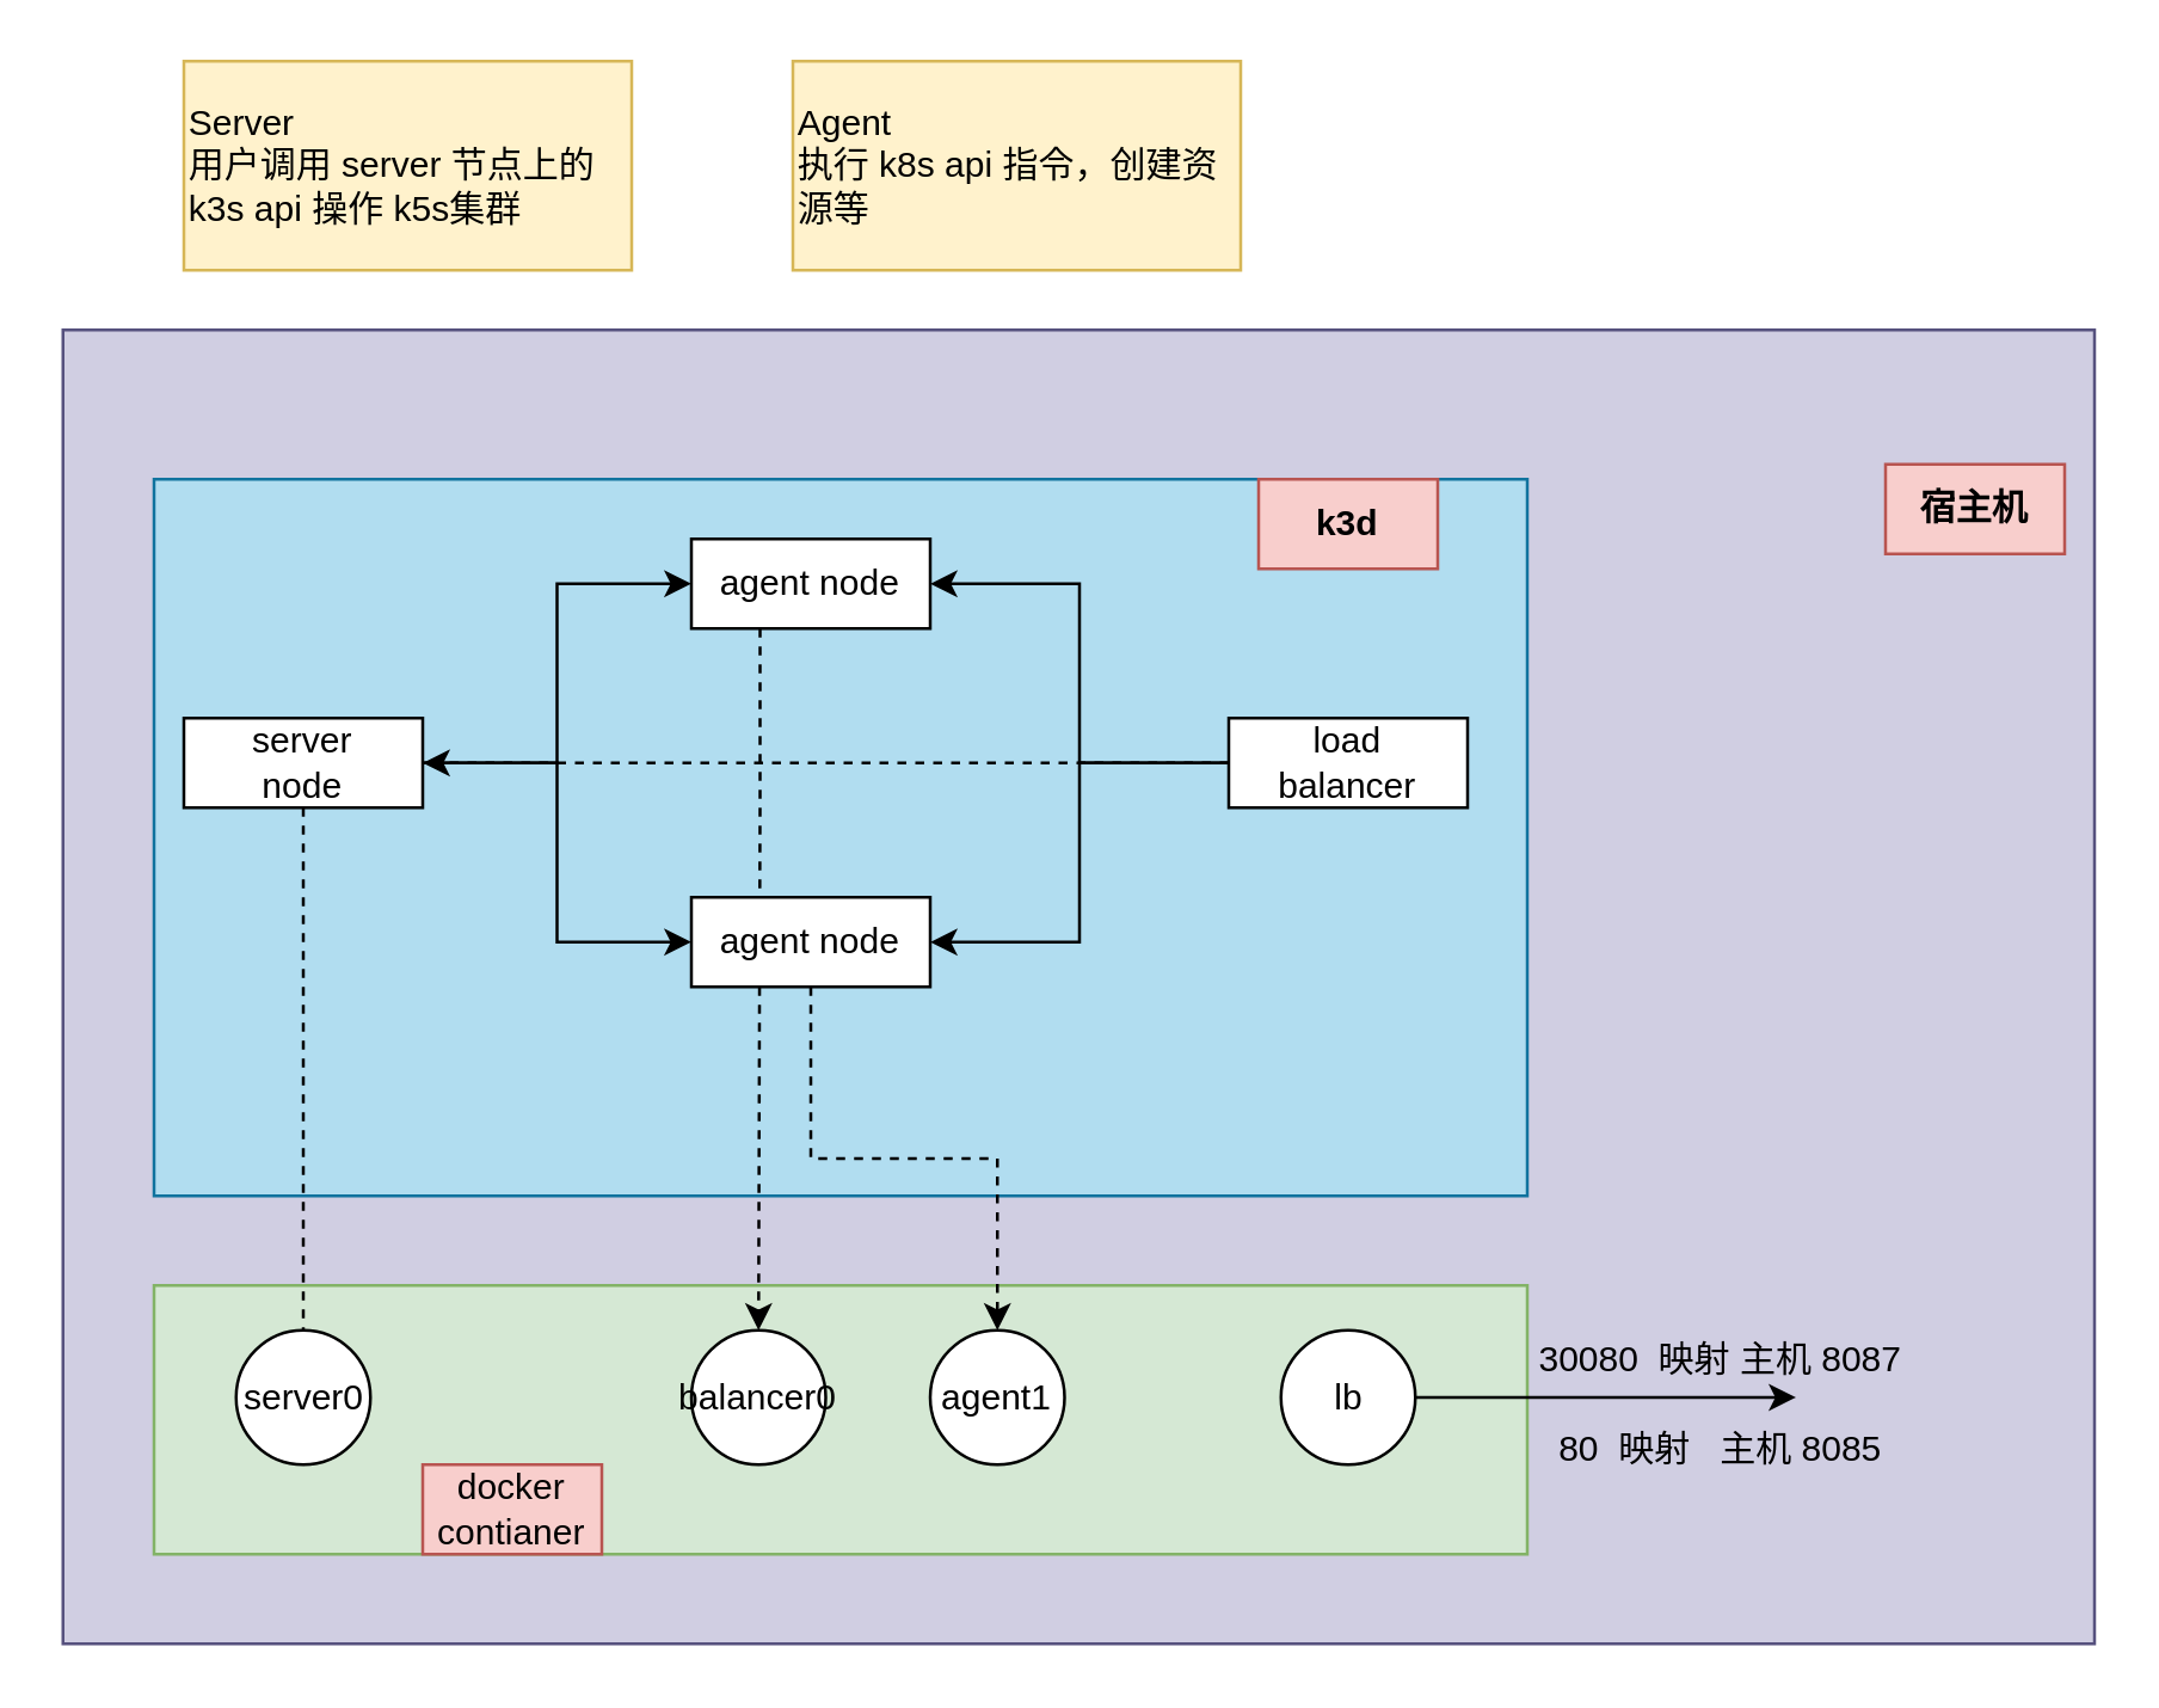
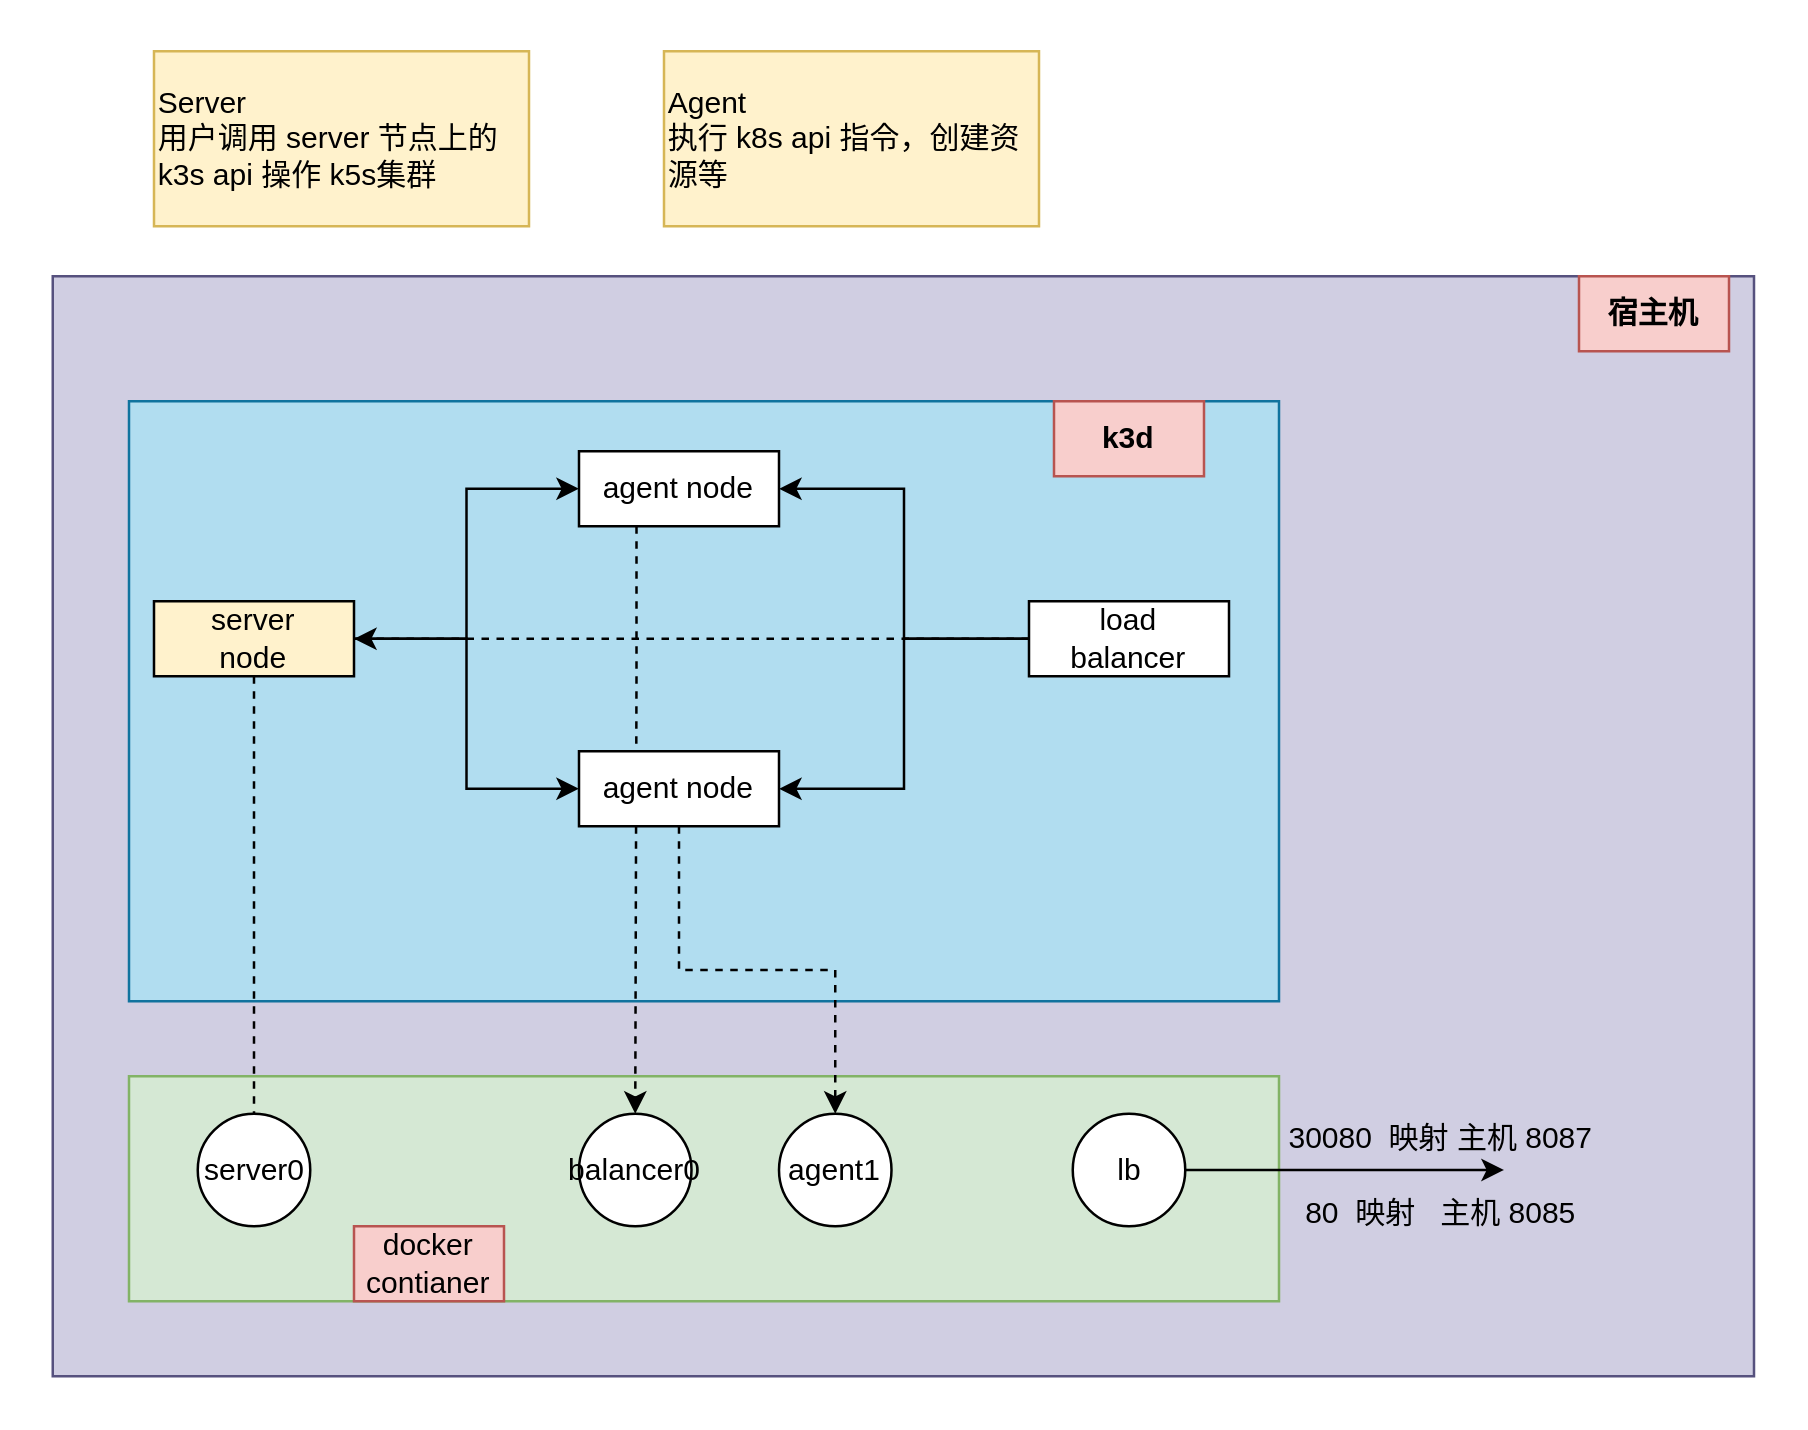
- <mxCell id="20" value="&lt;b&gt;宿主机&lt;/b&gt;" style="text;html=1;align=center;verticalAlign=middle;whiteSpace=wrap;rounded=0;fillColor=#f8cecc;strokeColor=#b85450;" parent="1" vertex="1"><mxGeometry x="631" y="155" width="60" height="30" as="geometry" /></mxCell>
+ <mxCell id="20" value="&lt;b&gt;宿主机&lt;/b&gt;" style="text;html=1;align=center;verticalAlign=middle;whiteSpace=wrap;rounded=0;fillColor=#f8cecc;strokeColor=#b85450;" parent="1" vertex="1"><mxGeometry x="631" y="110" width="60" height="30" as="geometry" /></mxCell>
- <mxCell id="8" value="&lt;span style=&quot;color: rgb(0, 0, 0);&quot;&gt;server&lt;/span&gt;&lt;div&gt;node&lt;/div&gt;" style="rounded=0;whiteSpace=wrap;html=1;" parent="1" vertex="1"><mxGeometry x="61" y="240" width="80" height="30" as="geometry" /></mxCell>
+ <mxCell id="8" value="&lt;span style=&quot;color: rgb(0, 0, 0);&quot;&gt;server&lt;/span&gt;&lt;div&gt;node&lt;/div&gt;" style="rounded=0;whiteSpace=wrap;html=1;fillColor=#fff2cc;" parent="1" vertex="1"><mxGeometry x="61" y="240" width="80" height="30" as="geometry" /></mxCell>
